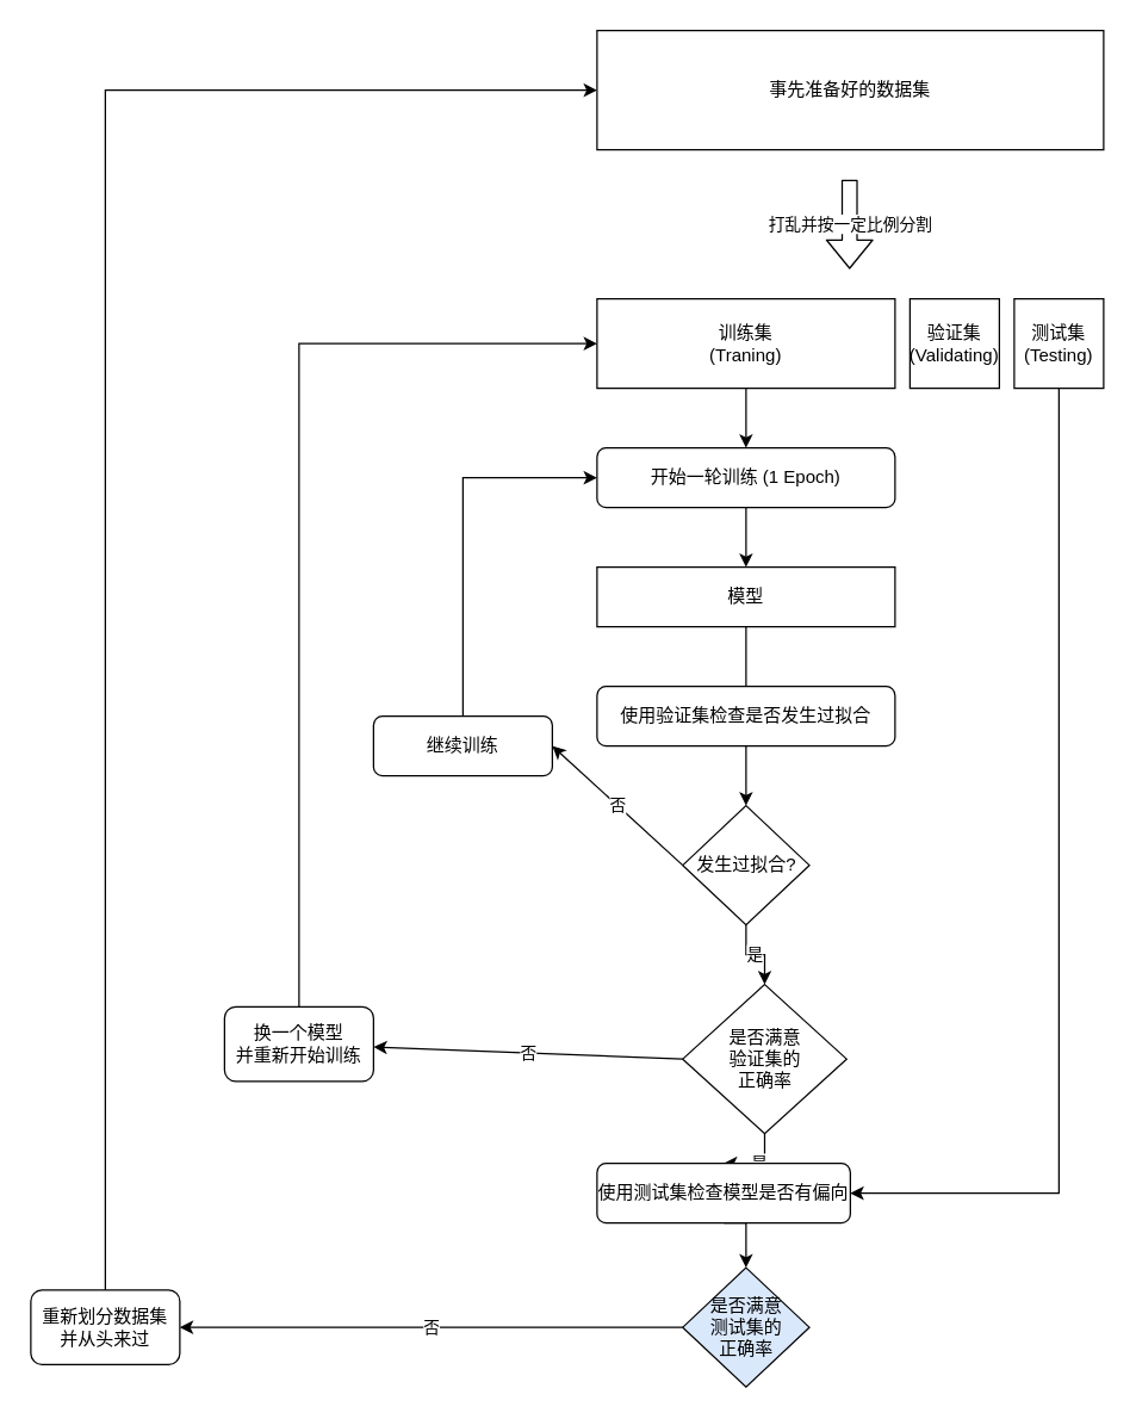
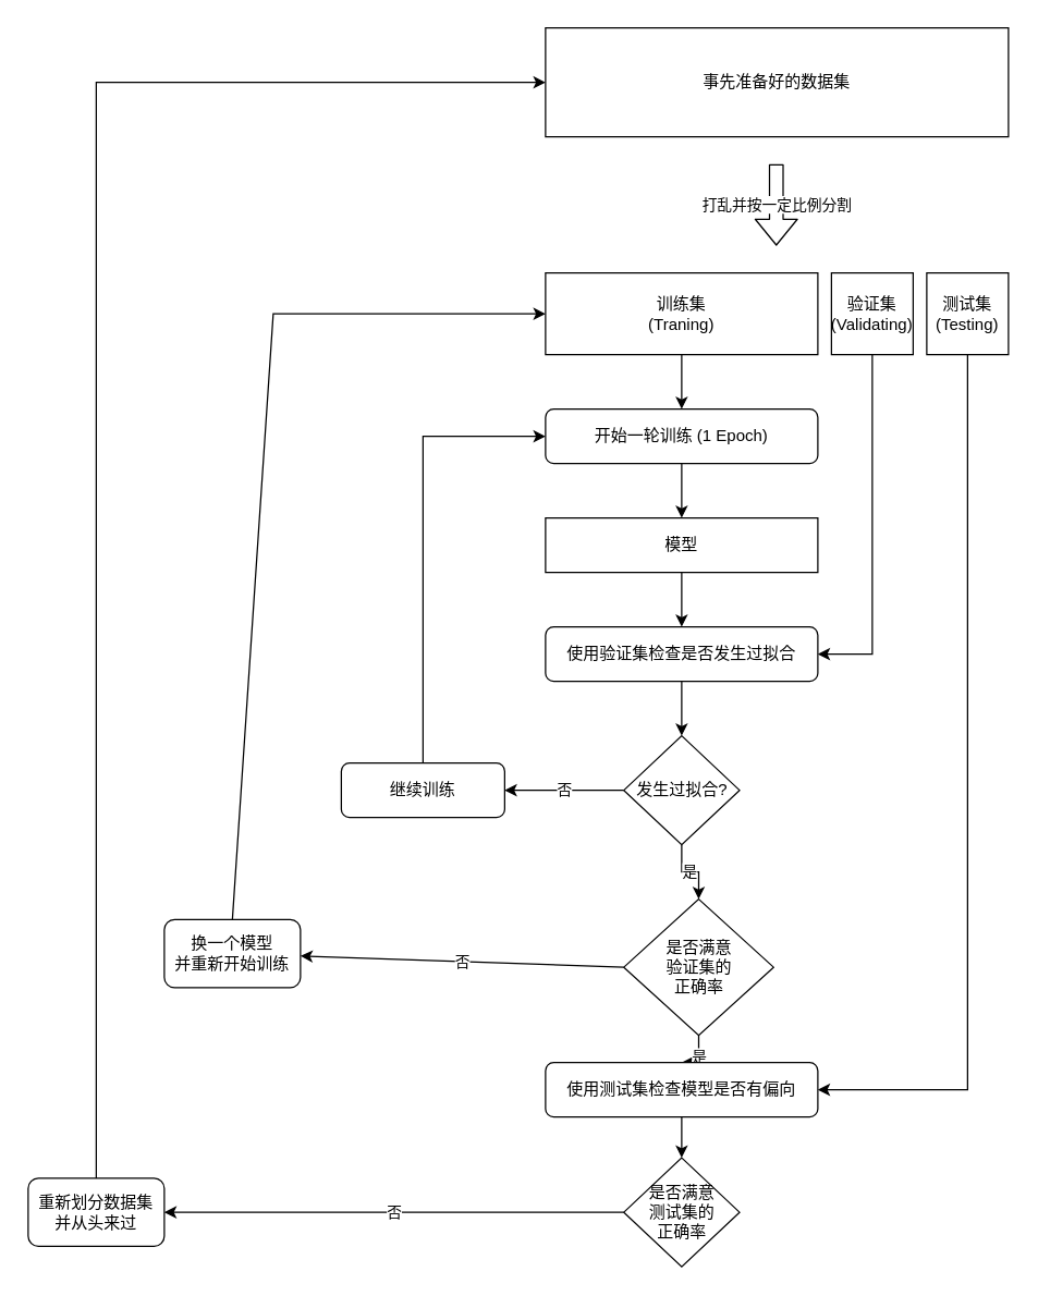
+ <mxCell id="6" style="edgeStyle=orthogonalEdgeStyle;rounded=0;orthogonalLoop=1;jettySize=auto;html=1;exitX=0.5;exitY=1;exitDx=0;exitDy=0;entryX=1;entryY=0.5;entryDx=0;entryDy=0;" edge="1" parent="1" source="7" target="15"><mxGeometry relative="1" as="geometry" /></mxCell>
- <mxCell id="12" style="edgeStyle=orthogonalEdgeStyle;rounded=0;orthogonalLoop=1;jettySize=auto;html=1;exitX=0.5;exitY=1;exitDx=0;exitDy=0;endArrow=none;" edge="1" parent="1" source="13" target="15"><mxGeometry relative="1" as="geometry" /></mxCell>
+ <mxCell id="12" style="edgeStyle=orthogonalEdgeStyle;rounded=0;orthogonalLoop=1;jettySize=auto;html=1;exitX=0.5;exitY=1;exitDx=0;exitDy=0;" edge="1" parent="1" source="13" target="15"><mxGeometry relative="1" as="geometry" /></mxCell>
- <mxCell id="27" value="继续训练" style="rounded=1;whiteSpace=wrap;html=1;" vertex="1" parent="1"><mxGeometry x="250" y="480" width="120" height="40" as="geometry" /></mxCell>
+ <mxCell id="27" value="继续训练" style="rounded=1;whiteSpace=wrap;html=1;" vertex="1" parent="1"><mxGeometry x="250" y="560" width="120" height="40" as="geometry" /></mxCell>
- <mxCell id="29" value="换一个模型&lt;br&gt;并重新开始训练" style="rounded=1;whiteSpace=wrap;html=1;" vertex="1" parent="1"><mxGeometry x="150" y="675" width="100" height="50" as="geometry" /></mxCell>
+ <mxCell id="29" value="换一个模型&lt;br&gt;并重新开始训练" style="rounded=1;whiteSpace=wrap;html=1;" vertex="1" parent="1"><mxGeometry x="120" y="675" width="100" height="50" as="geometry" /></mxCell>
- <mxCell id="25" value="使用测试集检查模型是否有偏向" style="rounded=1;whiteSpace=wrap;html=1;" vertex="1" parent="1"><mxGeometry x="400" y="780" width="170" height="40" as="geometry" /></mxCell>
+ <mxCell id="25" value="使用测试集检查模型是否有偏向" style="rounded=1;whiteSpace=wrap;html=1;" vertex="1" parent="1"><mxGeometry x="400" y="780" width="200" height="40" as="geometry" /></mxCell>
- <mxCell id="31" value="是否满意&lt;br&gt;测试集的&lt;br&gt;正确率" style="rhombus;whiteSpace=wrap;html=1;fillColor=#dae8fc;" vertex="1" parent="1"><mxGeometry x="457.5" y="850" width="85" height="80" as="geometry" /></mxCell>
+ <mxCell id="31" value="是否满意&lt;br&gt;测试集的&lt;br&gt;正确率" style="rhombus;whiteSpace=wrap;html=1;" vertex="1" parent="1"><mxGeometry x="457.5" y="850" width="85" height="80" as="geometry" /></mxCell>
